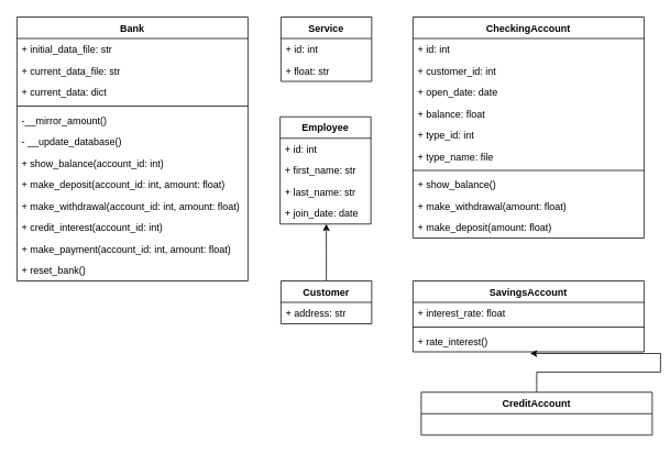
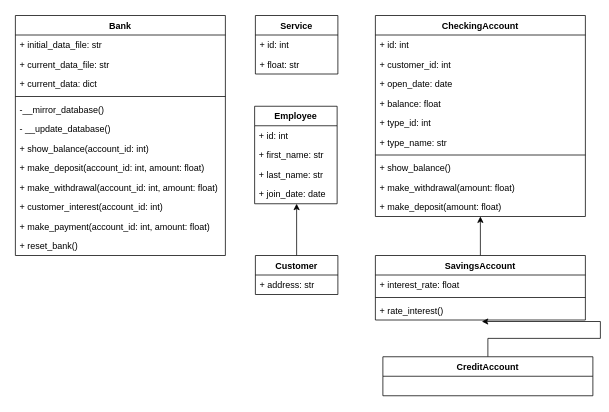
- <mxCell id="7" value="-__mirror_amount()" style="text;strokeColor=none;fillColor=none;align=left;verticalAlign=top;spacingLeft=4;spacingRight=4;overflow=hidden;rotatable=0;points=[[0,0.5],[1,0.5]];portConstraint=eastwest;" vertex="1" parent="2"><mxGeometry y="112" width="280" height="26" as="geometry" /></mxCell>
+ <mxCell id="7" value="-__mirror_database()" style="text;strokeColor=none;fillColor=none;align=left;verticalAlign=top;spacingLeft=4;spacingRight=4;overflow=hidden;rotatable=0;points=[[0,0.5],[1,0.5]];portConstraint=eastwest;" vertex="1" parent="2"><mxGeometry y="112" width="280" height="26" as="geometry" /></mxCell>
- <mxCell id="32" value="+ type_name: file" style="text;strokeColor=none;fillColor=none;align=left;verticalAlign=top;spacingLeft=4;spacingRight=4;overflow=hidden;rotatable=0;points=[[0,0.5],[1,0.5]];portConstraint=eastwest;" vertex="1" parent="26"><mxGeometry y="156" width="280" height="26" as="geometry" /></mxCell>
+ <mxCell id="32" value="+ type_name: str" style="text;strokeColor=none;fillColor=none;align=left;verticalAlign=top;spacingLeft=4;spacingRight=4;overflow=hidden;rotatable=0;points=[[0,0.5],[1,0.5]];portConstraint=eastwest;" vertex="1" parent="26"><mxGeometry y="156" width="280" height="26" as="geometry" /></mxCell>
- <mxCell id="12" value="+ credit_interest(account_id: int)" style="text;strokeColor=none;fillColor=none;align=left;verticalAlign=top;spacingLeft=4;spacingRight=4;overflow=hidden;rotatable=0;points=[[0,0.5],[1,0.5]];portConstraint=eastwest;" vertex="1" parent="2"><mxGeometry y="242" width="280" height="26" as="geometry" /></mxCell>
+ <mxCell id="12" value="+ customer_interest(account_id: int)" style="text;strokeColor=none;fillColor=none;align=left;verticalAlign=top;spacingLeft=4;spacingRight=4;overflow=hidden;rotatable=0;points=[[0,0.5],[1,0.5]];portConstraint=eastwest;" vertex="1" parent="2"><mxGeometry y="242" width="280" height="26" as="geometry" /></mxCell>
+ <mxCell id="37" style="edgeStyle=orthogonalEdgeStyle;rounded=0;orthogonalLoop=1;jettySize=auto;html=1;exitX=0.5;exitY=0;exitDx=0;exitDy=0;entryX=0.5;entryY=1;entryDx=0;entryDy=0;entryPerimeter=0;" edge="1" parent="1" source="38" target="36"><mxGeometry relative="1" as="geometry" /></mxCell>
